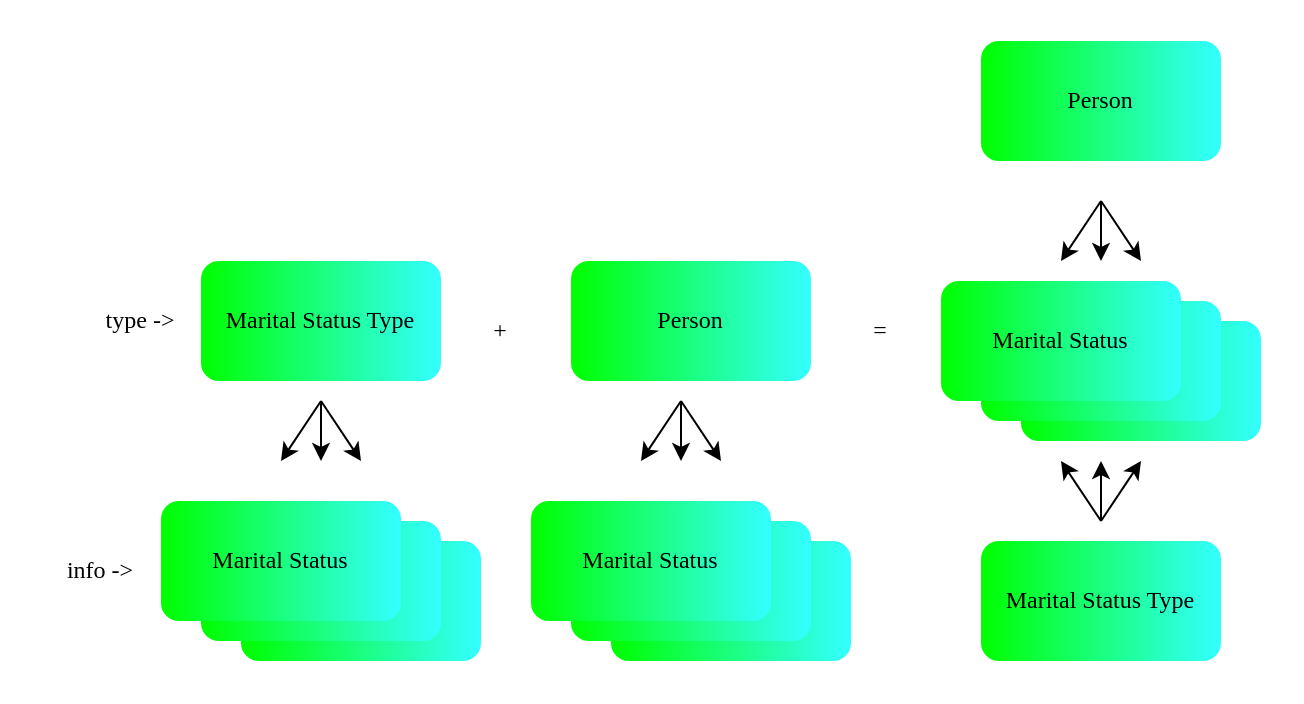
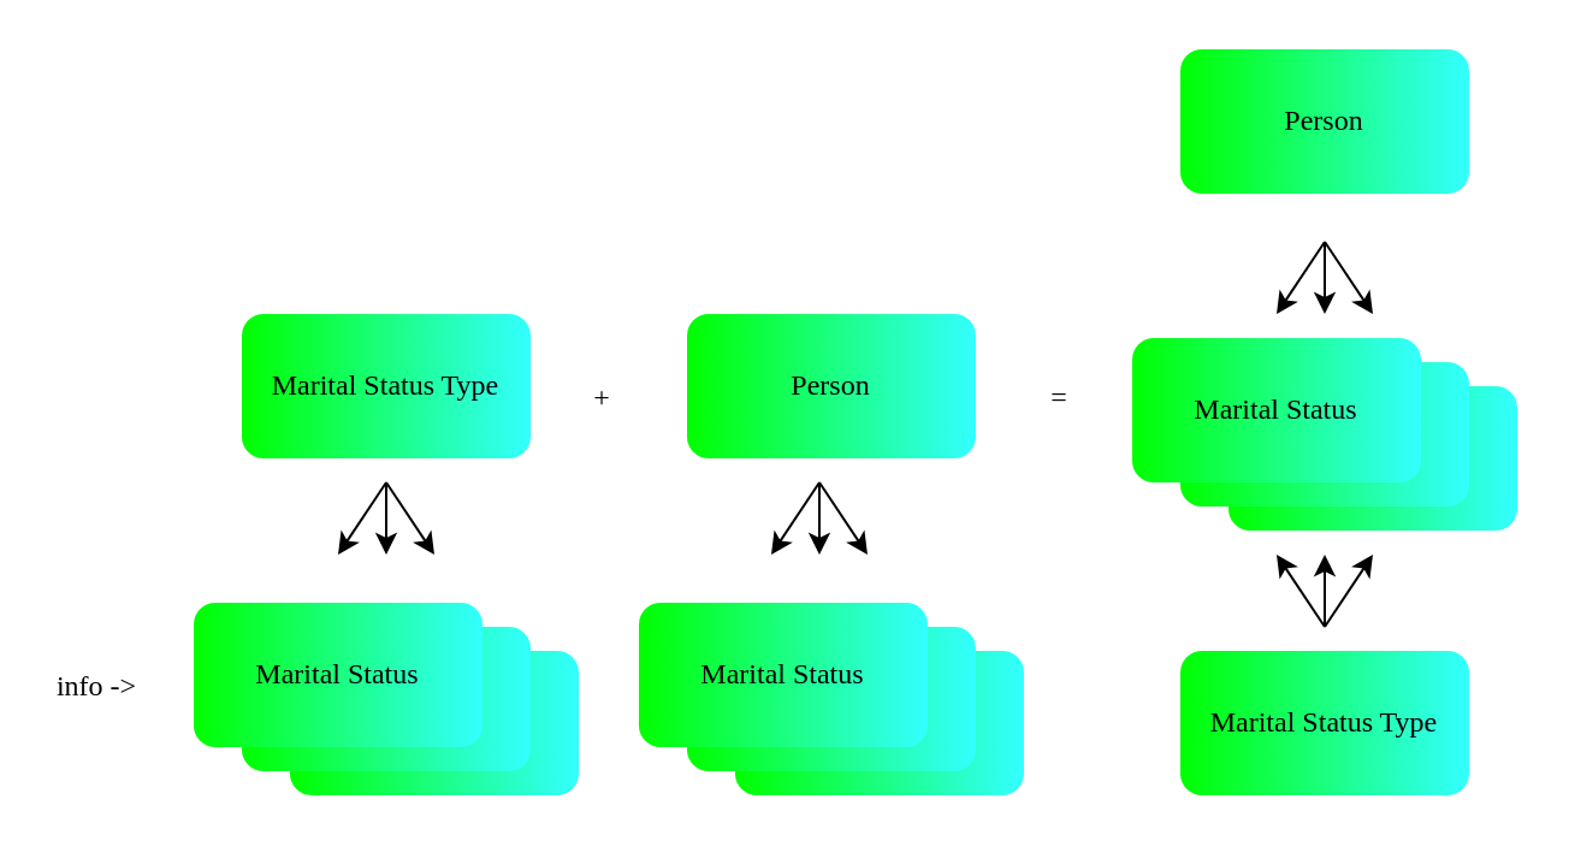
- <mxCell id="18" value="type -&amp;gt;" style="text;html=1;align=center;verticalAlign=middle;whiteSpace=wrap;rounded=0;fontFamily=Tahoma;fontSize=12;fontColor=default;" vertex="1" parent="1"><mxGeometry x="40" y="145" width="60" height="30" as="geometry" /></mxCell>
- <mxCell id="17" value="info -&amp;gt;" style="text;html=1;align=center;verticalAlign=middle;whiteSpace=wrap;rounded=0;fontFamily=Tahoma;fontSize=12;fontColor=default;" vertex="1" parent="1"><mxGeometry x="20" y="270" width="60" height="30" as="geometry" /></mxCell>
+ <mxCell id="17" value="info -&amp;gt;" style="text;html=1;align=center;verticalAlign=middle;whiteSpace=wrap;rounded=0;fontFamily=Tahoma;fontSize=12;fontColor=default;" vertex="1" parent="1"><mxGeometry x="10" y="270" width="60" height="30" as="geometry" /></mxCell>
